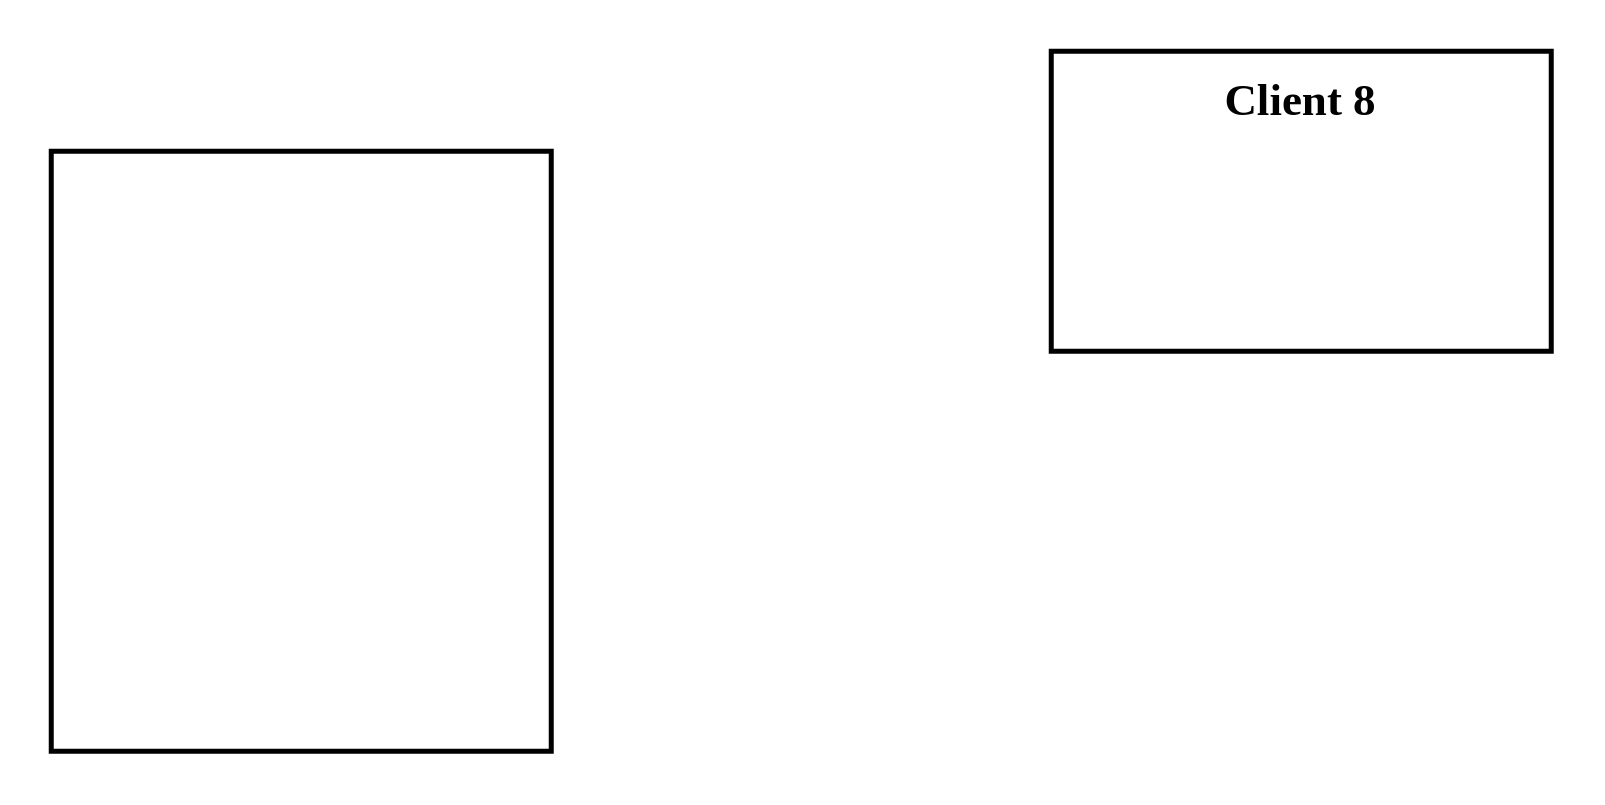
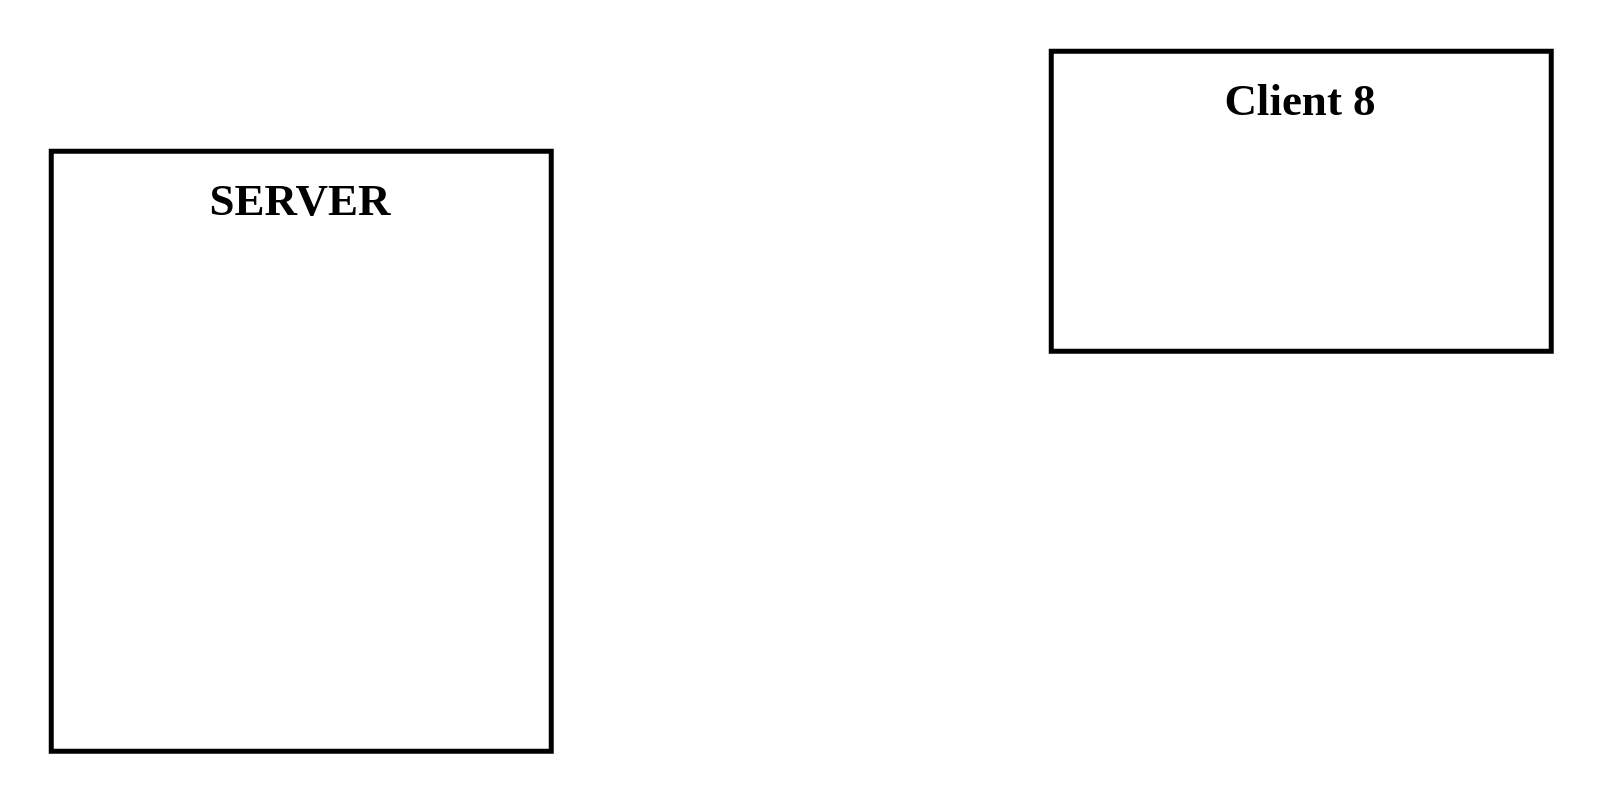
+ <mxCell id="3" value="&lt;font data-font-src=&quot;https://fonts.googleapis.com/css?family=Economica&quot; face=&quot;Economica&quot; style=&quot;font-size: 18px;&quot;&gt;SERVER&lt;/font&gt;" style="text;html=1;strokeColor=none;fillColor=none;align=center;verticalAlign=middle;whiteSpace=wrap;rounded=0;shadow=0;sketch=0;fontSize=18;fontStyle=1" parent="1" vertex="1"><mxGeometry x="20" y="60" width="200" height="40" as="geometry" /></mxCell>
